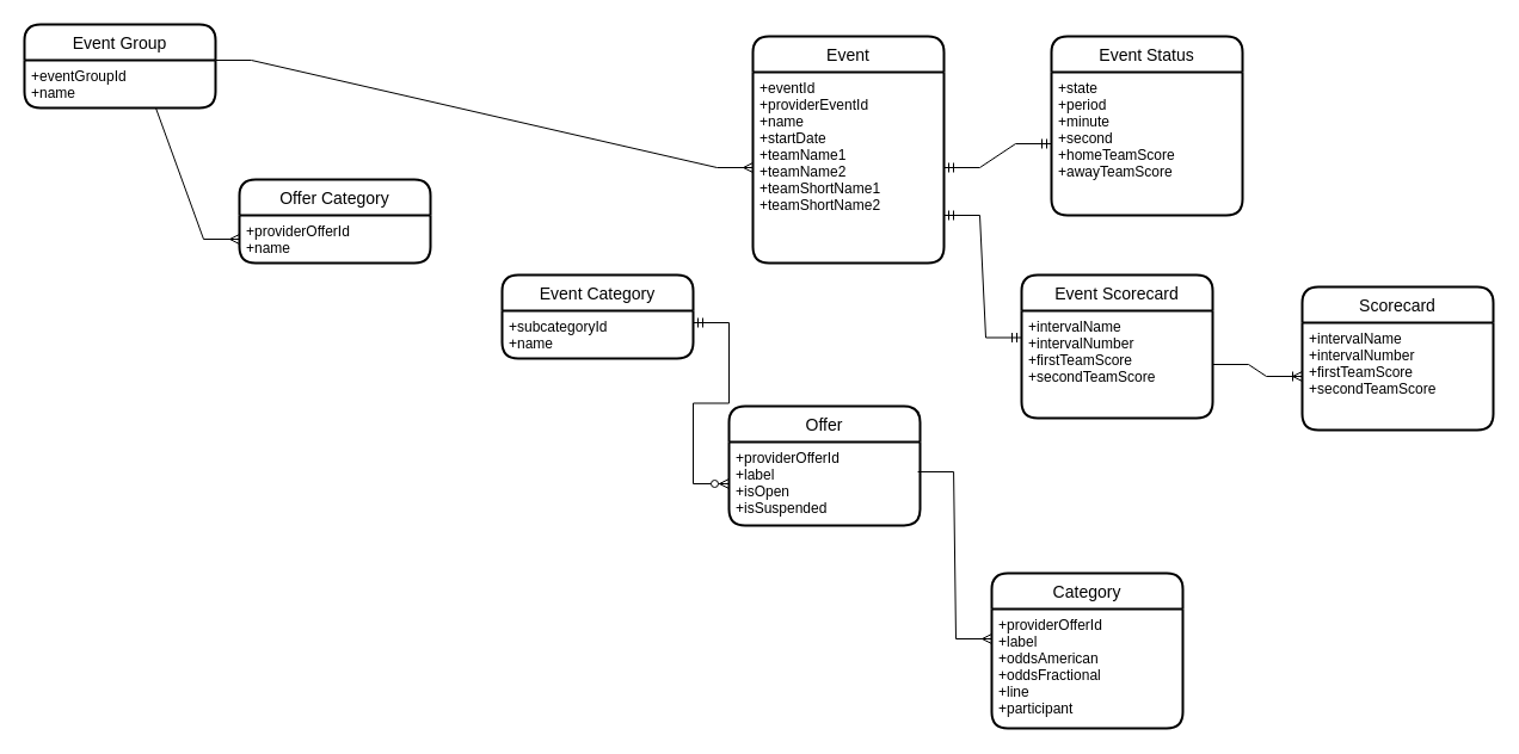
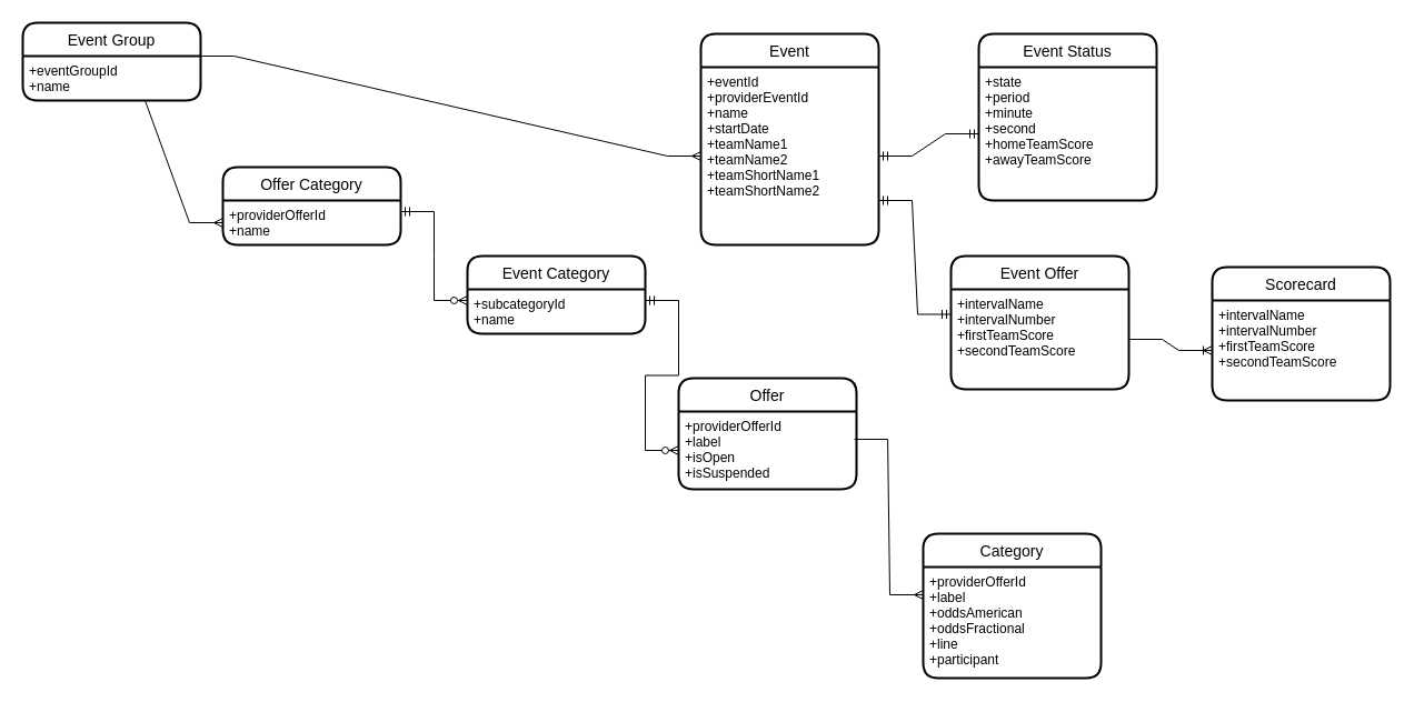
+ <mxCell id="26" value="" style="edgeStyle=entityRelationEdgeStyle;fontSize=12;html=1;endArrow=ERzeroToMany;startArrow=ERmandOne;rounded=0;exitX=1;exitY=0.25;exitDx=0;exitDy=0;entryX=0;entryY=0.25;entryDx=0;entryDy=0;" edge="1" parent="1" source="18" target="20"><mxGeometry width="100" height="100" relative="1" as="geometry"><mxPoint x="500" y="290" as="sourcePoint" /><mxPoint x="600" y="190" as="targetPoint" /></mxGeometry></mxCell>
- <mxCell id="10" value="Event Scorecard" style="swimlane;childLayout=stackLayout;horizontal=1;startSize=30;horizontalStack=0;rounded=1;fontSize=14;fontStyle=0;strokeWidth=2;resizeParent=0;resizeLast=1;shadow=0;dashed=0;align=center;" vertex="1" parent="1"><mxGeometry x="855" y="230" width="160" height="120" as="geometry" /></mxCell>
+ <mxCell id="10" value="Event Offer" style="swimlane;childLayout=stackLayout;horizontal=1;startSize=30;horizontalStack=0;rounded=1;fontSize=14;fontStyle=0;strokeWidth=2;resizeParent=0;resizeLast=1;shadow=0;dashed=0;align=center;" vertex="1" parent="1"><mxGeometry x="855" y="230" width="160" height="120" as="geometry" /></mxCell>
